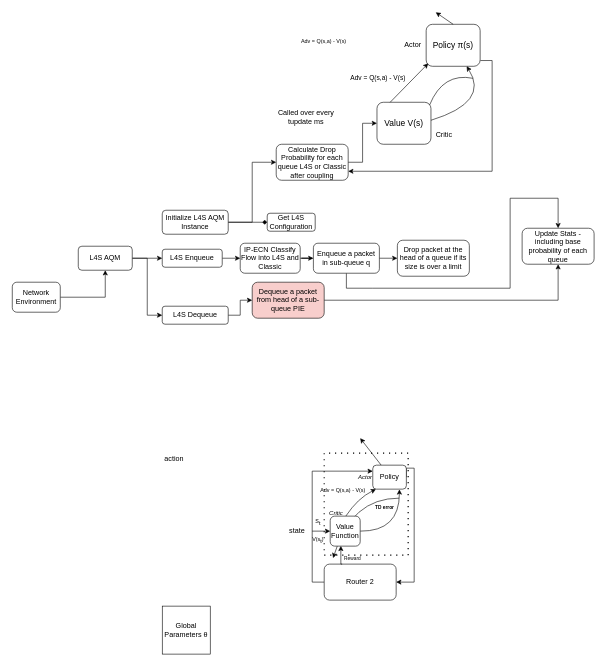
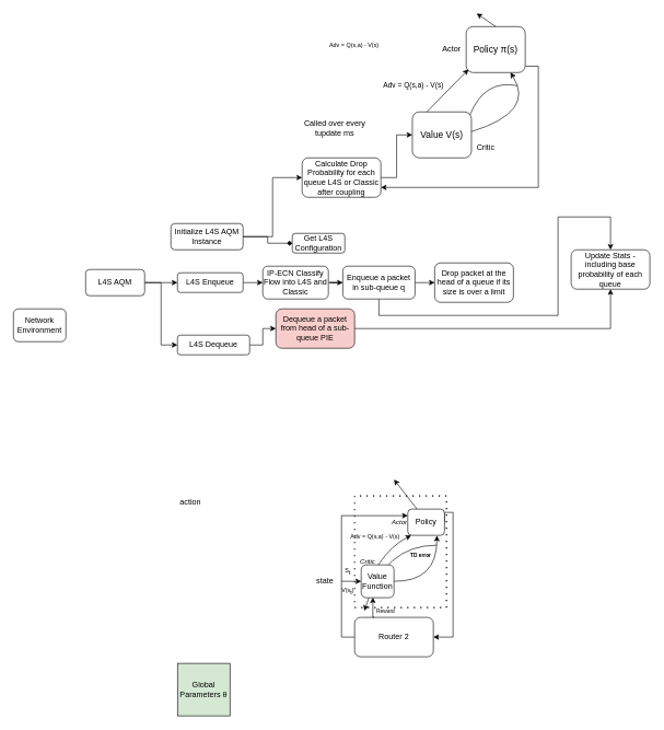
- <mxCell id="9" value="Initialize L4S AQM Instance" style="rounded=1;whiteSpace=wrap;html=1;" parent="1" vertex="1"><mxGeometry x="270" y="350" width="110" height="40" as="geometry" /></mxCell>
+ <mxCell id="9" value="Initialize L4S AQM Instance" style="rounded=1;whiteSpace=wrap;html=1;" parent="1" vertex="1"><mxGeometry x="260" y="340" width="110" height="40" as="geometry" /></mxCell>
- <mxCell id="5" style="edgeStyle=orthogonalEdgeStyle;rounded=0;orthogonalLoop=1;jettySize=auto;html=1;" parent="1" source="6" target="4" edge="1"><mxGeometry relative="1" as="geometry" /></mxCell>
- <mxCell id="28" value="Global Parameters&amp;nbsp;θ" style="whiteSpace=wrap;html=1;aspect=fixed;" parent="1" vertex="1"><mxGeometry x="270" y="1010" width="80" height="80" as="geometry" /></mxCell>
+ <mxCell id="28" value="Global Parameters&amp;nbsp;θ" style="whiteSpace=wrap;html=1;aspect=fixed;fillColor=#d5e8d4;" parent="1" vertex="1"><mxGeometry x="270" y="1010" width="80" height="80" as="geometry" /></mxCell>
